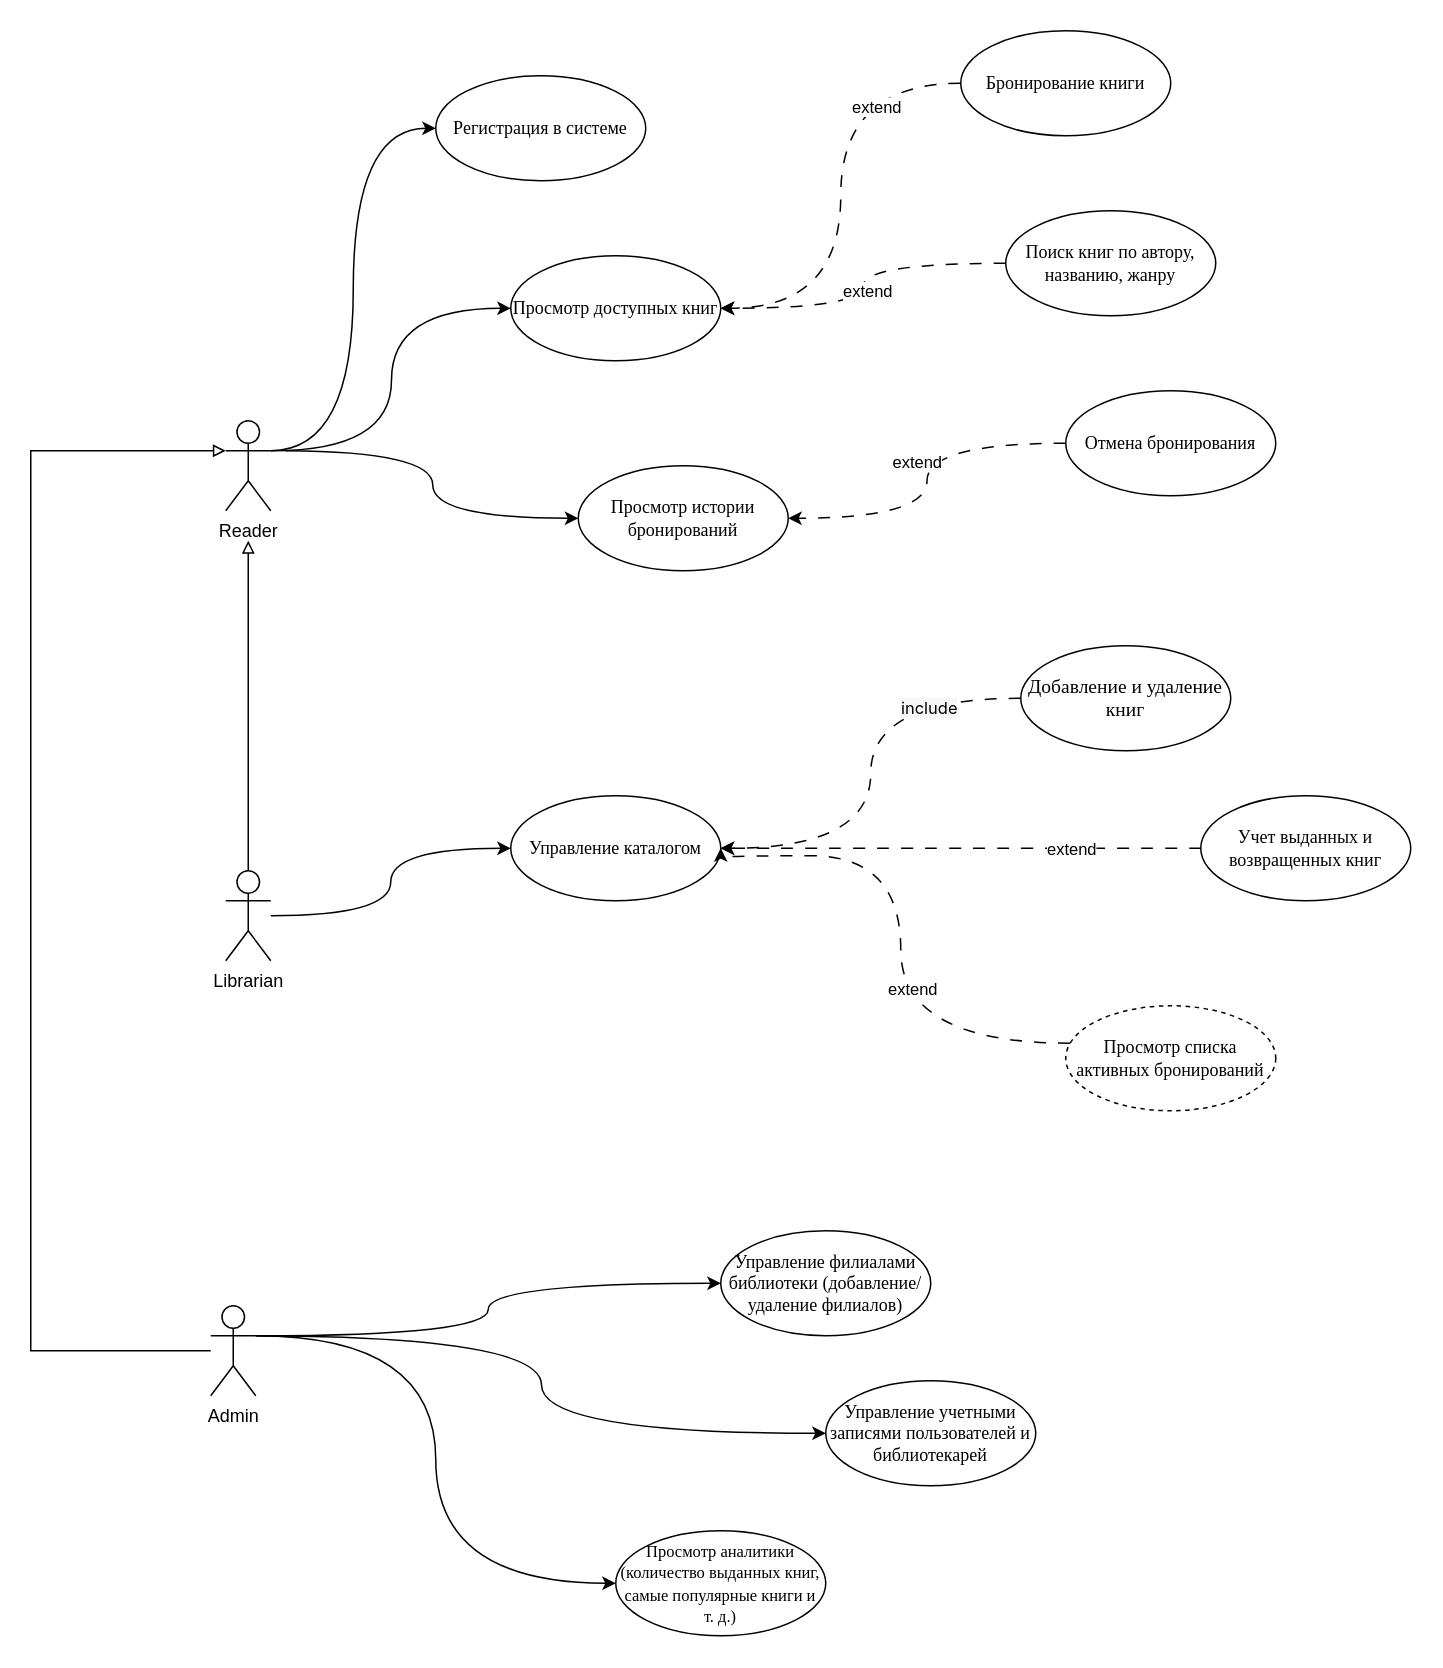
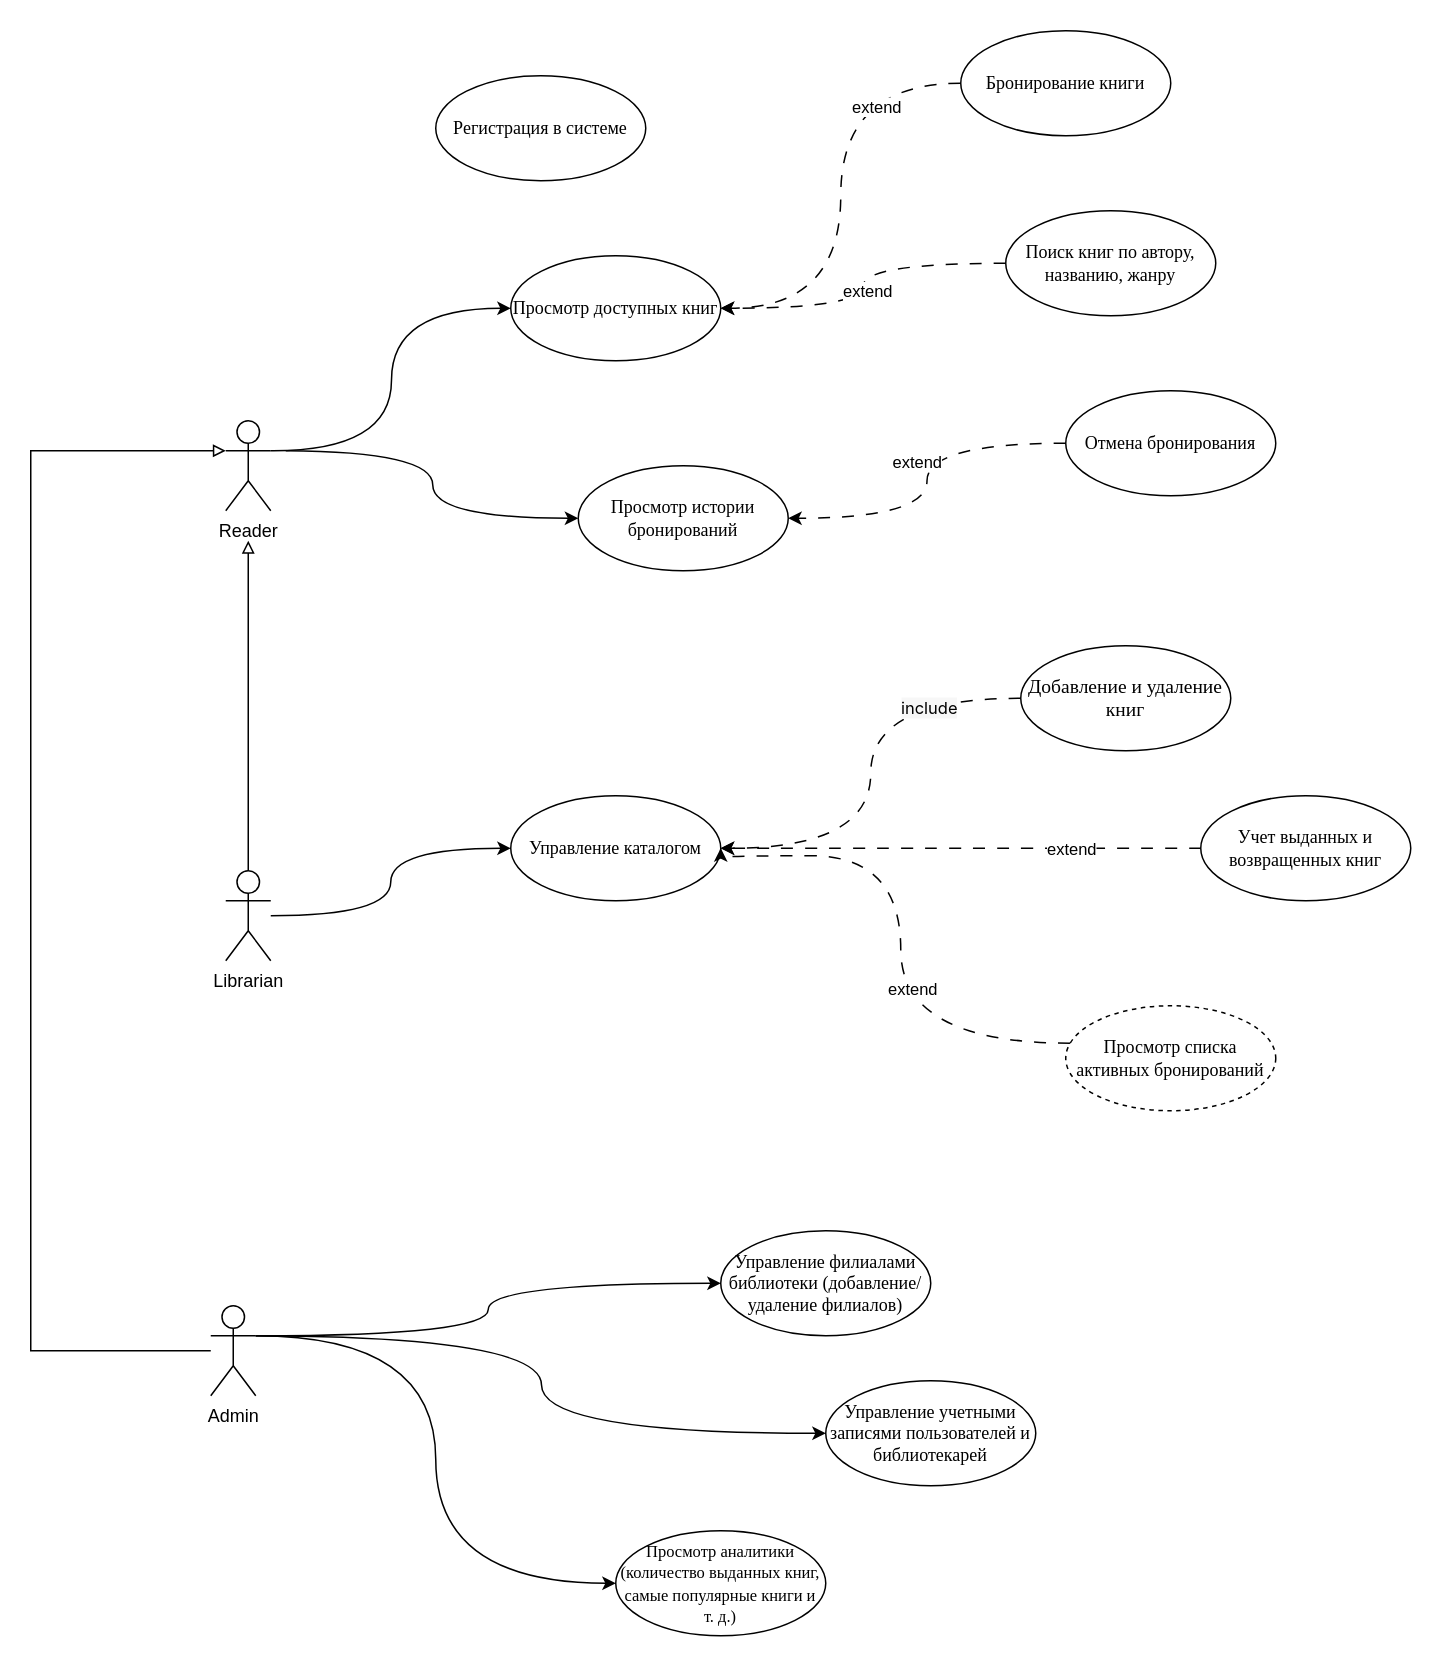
- <mxCell id="8" style="edgeStyle=orthogonalEdgeStyle;rounded=0;orthogonalLoop=1;jettySize=auto;html=1;exitX=1;exitY=0.333;exitDx=0;exitDy=0;exitPerimeter=0;entryX=0;entryY=0.5;entryDx=0;entryDy=0;curved=1;" edge="1" parent="1" source="10" target="12"><mxGeometry relative="1" as="geometry" /></mxCell>
